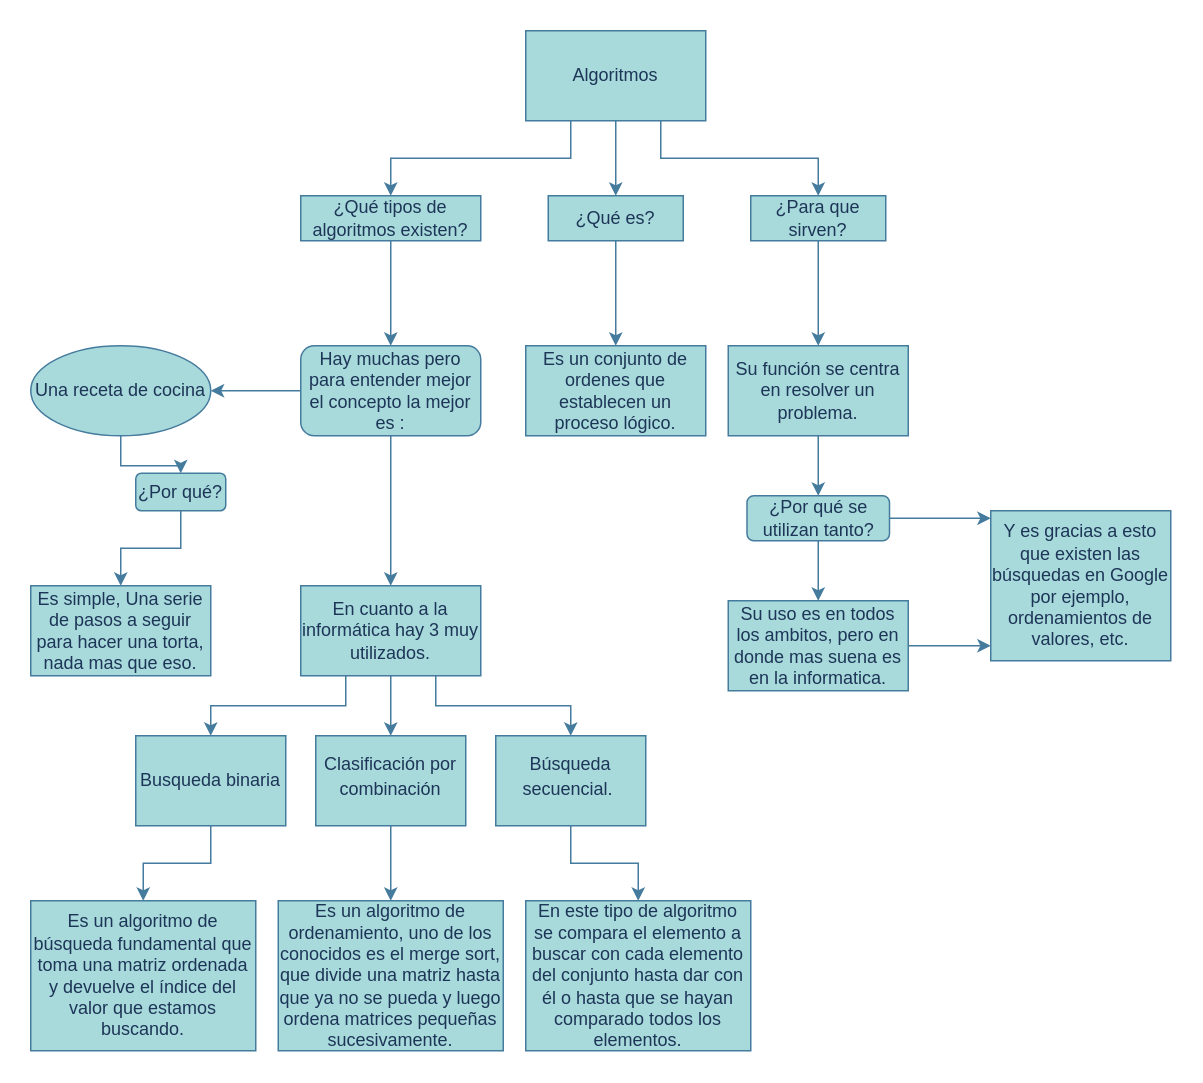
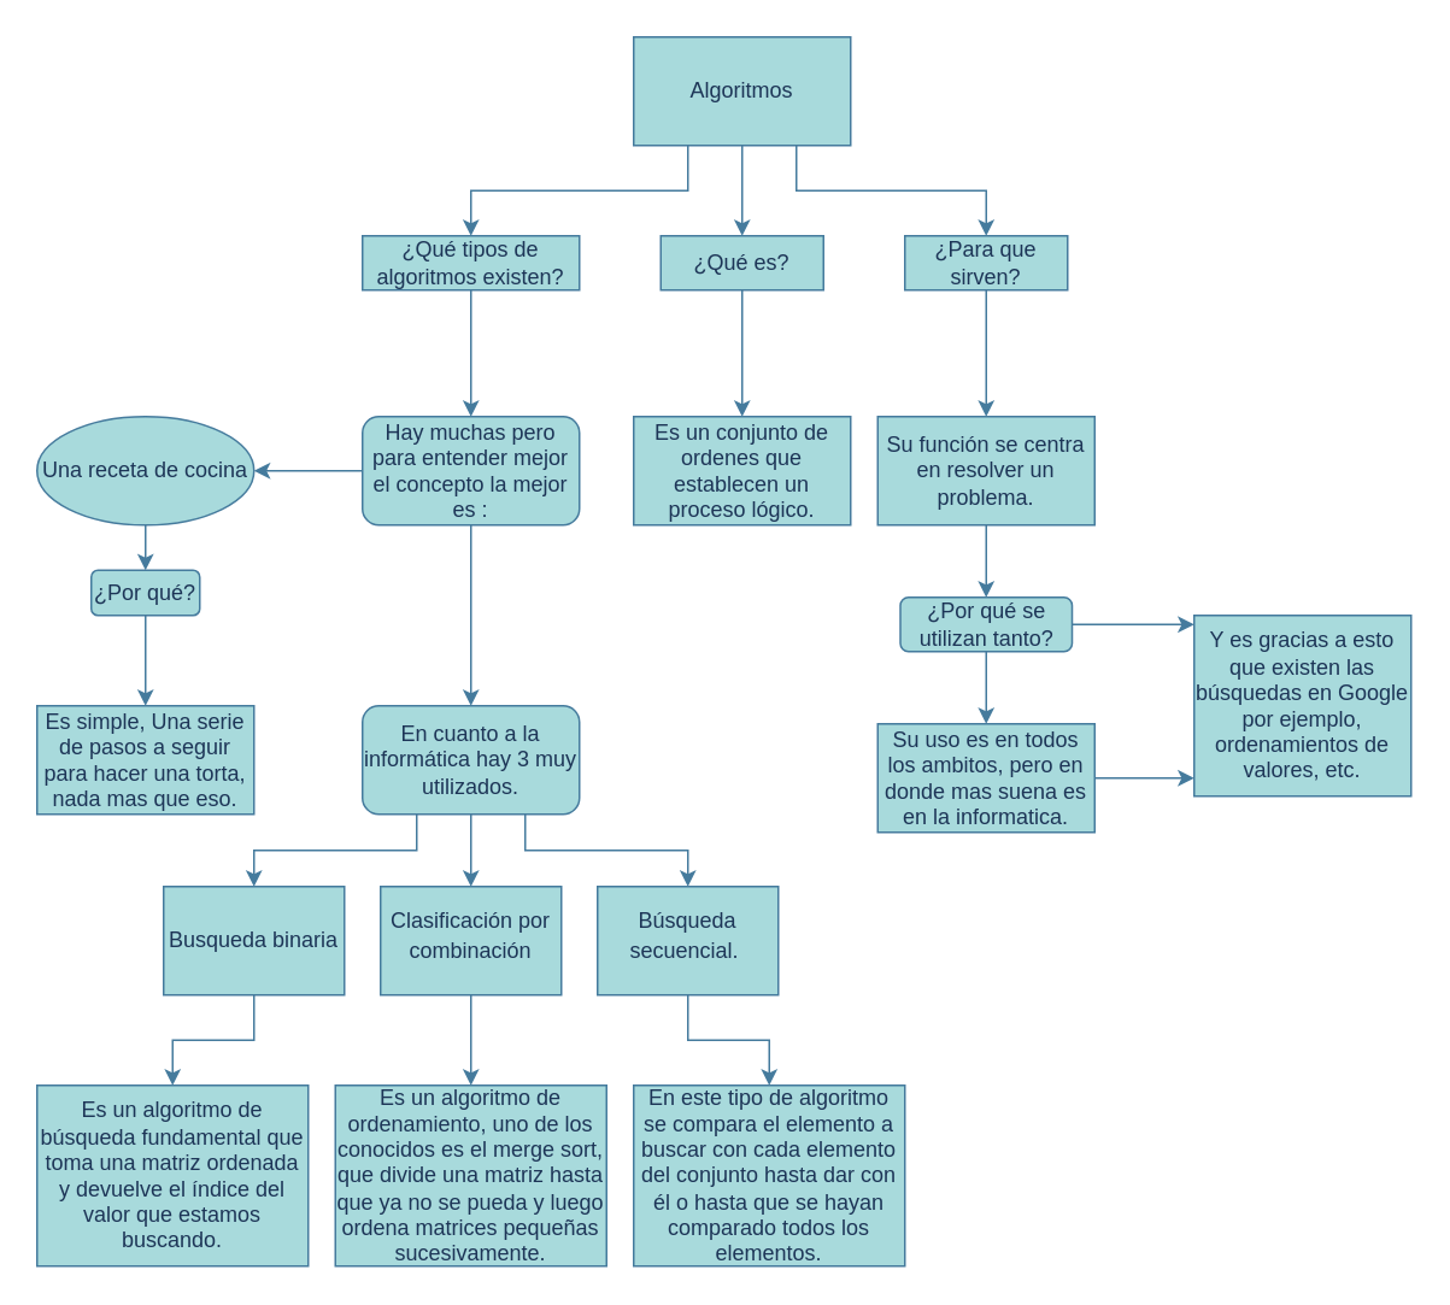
- <mxCell id="27" value="¿Por qué?" style="rounded=1;whiteSpace=wrap;html=1;strokeColor=#457B9D;fontColor=#1D3557;fillColor=#A8DADC;" vertex="1" parent="1"><mxGeometry x="90" y="315" width="60" height="25" as="geometry" /></mxCell>
+ <mxCell id="27" value="¿Por qué?" style="rounded=1;whiteSpace=wrap;html=1;strokeColor=#457B9D;fontColor=#1D3557;fillColor=#A8DADC;" vertex="1" parent="1"><mxGeometry x="50" y="315" width="60" height="25" as="geometry" /></mxCell>
- <mxCell id="32" value="En cuanto a la informática hay 3 muy utilizados." style="rounded=0;whiteSpace=wrap;html=1;strokeColor=#457B9D;fontColor=#1D3557;fillColor=#A8DADC;" vertex="1" parent="1"><mxGeometry x="200" y="390" width="120" height="60" as="geometry" /></mxCell>
+ <mxCell id="32" value="En cuanto a la informática hay 3 muy utilizados." style="whiteSpace=wrap;html=1;strokeColor=#457B9D;fontColor=#1D3557;fillColor=#A8DADC;rounded=1;" vertex="1" parent="1"><mxGeometry x="200" y="390" width="120" height="60" as="geometry" /></mxCell>
